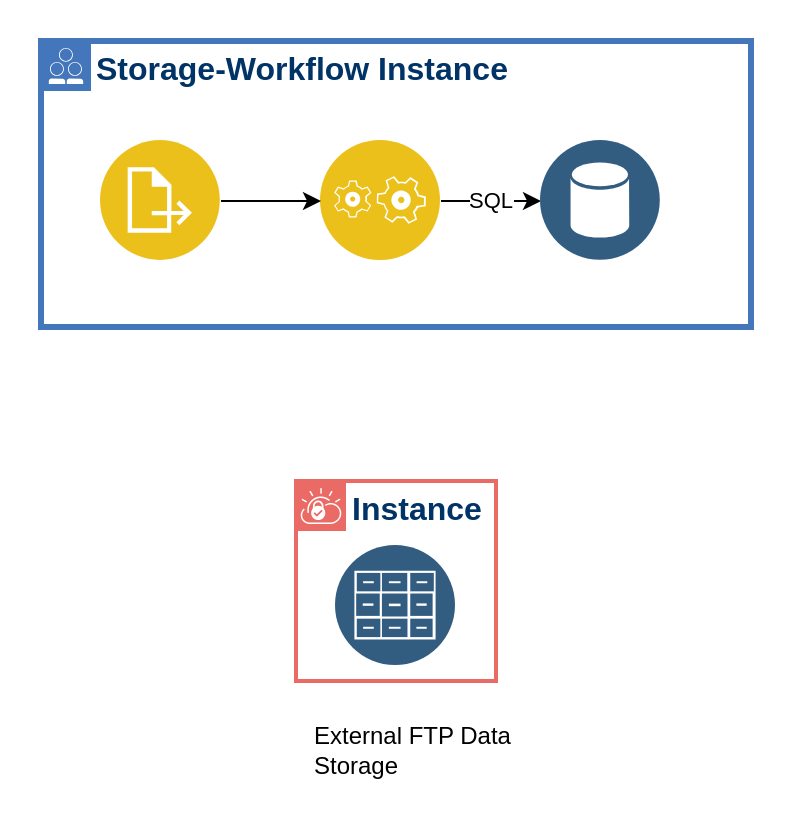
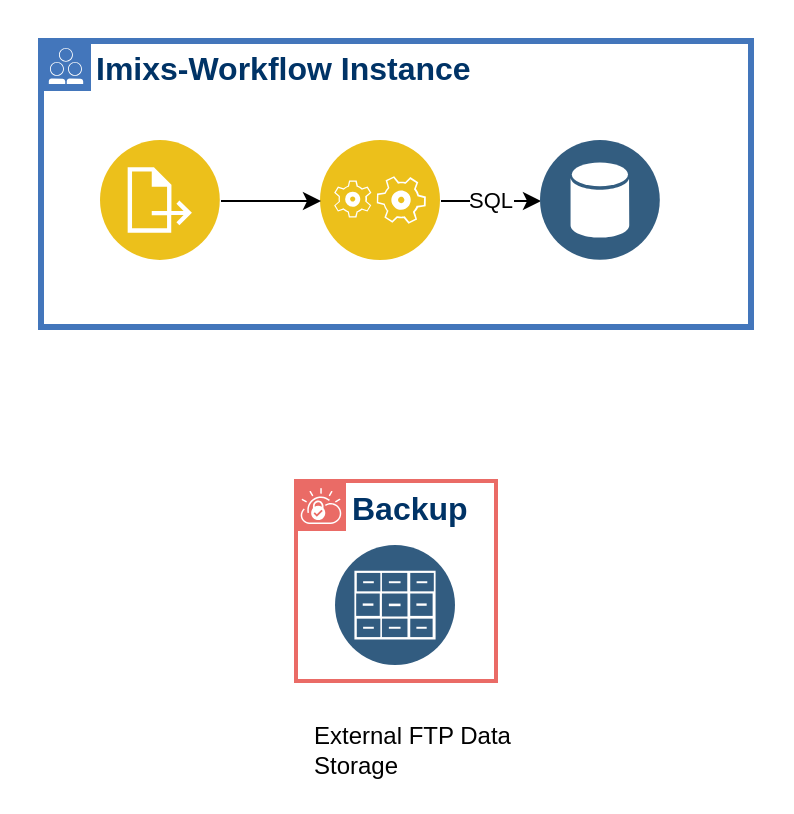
- <mxCell id="2" value="Storage-Workflow Instance" style="shape=mxgraph.ibm.box;prType=public;fontStyle=1;verticalAlign=top;align=left;spacingLeft=32;spacingTop=4;fillColor=none;rounded=0;whiteSpace=wrap;html=1;strokeColor=#4376BB;strokeWidth=3;dashed=0;container=1;spacing=-4;collapsible=0;expand=0;recursiveResize=0;fontSize=16;fontColor=#003366;" parent="1" vertex="1"><mxGeometry x="20" y="20" width="355" height="143" as="geometry" /></mxCell>
+ <mxCell id="2" value="Imixs-Workflow Instance" style="shape=mxgraph.ibm.box;prType=public;fontStyle=1;verticalAlign=top;align=left;spacingLeft=32;spacingTop=4;fillColor=none;rounded=0;whiteSpace=wrap;html=1;strokeColor=#4376BB;strokeWidth=3;dashed=0;container=1;spacing=-4;collapsible=0;expand=0;recursiveResize=0;fontSize=16;fontColor=#003366;" parent="1" vertex="1"><mxGeometry x="20" y="20" width="355" height="143" as="geometry" /></mxCell>
- <mxCell id="9" value="Instance" style="shape=mxgraph.ibm.box;prType=vpc;fontStyle=1;verticalAlign=top;align=left;spacingLeft=32;spacingTop=4;fillColor=none;rounded=0;whiteSpace=wrap;html=1;strokeWidth=2;dashed=0;container=1;spacing=-4;collapsible=0;expand=0;recursiveResize=0;fontSize=16;fontColor=#003366;strokeColor=#EA6B66;" parent="1" vertex="1"><mxGeometry x="147.5" y="240" width="100" height="100" as="geometry" /></mxCell>
+ <mxCell id="9" value="Backup" style="shape=mxgraph.ibm.box;prType=vpc;fontStyle=1;verticalAlign=top;align=left;spacingLeft=32;spacingTop=4;fillColor=none;rounded=0;whiteSpace=wrap;html=1;strokeWidth=2;dashed=0;container=1;spacing=-4;collapsible=0;expand=0;recursiveResize=0;fontSize=16;fontColor=#003366;strokeColor=#EA6B66;" parent="1" vertex="1"><mxGeometry x="147.5" y="240" width="100" height="100" as="geometry" /></mxCell>
